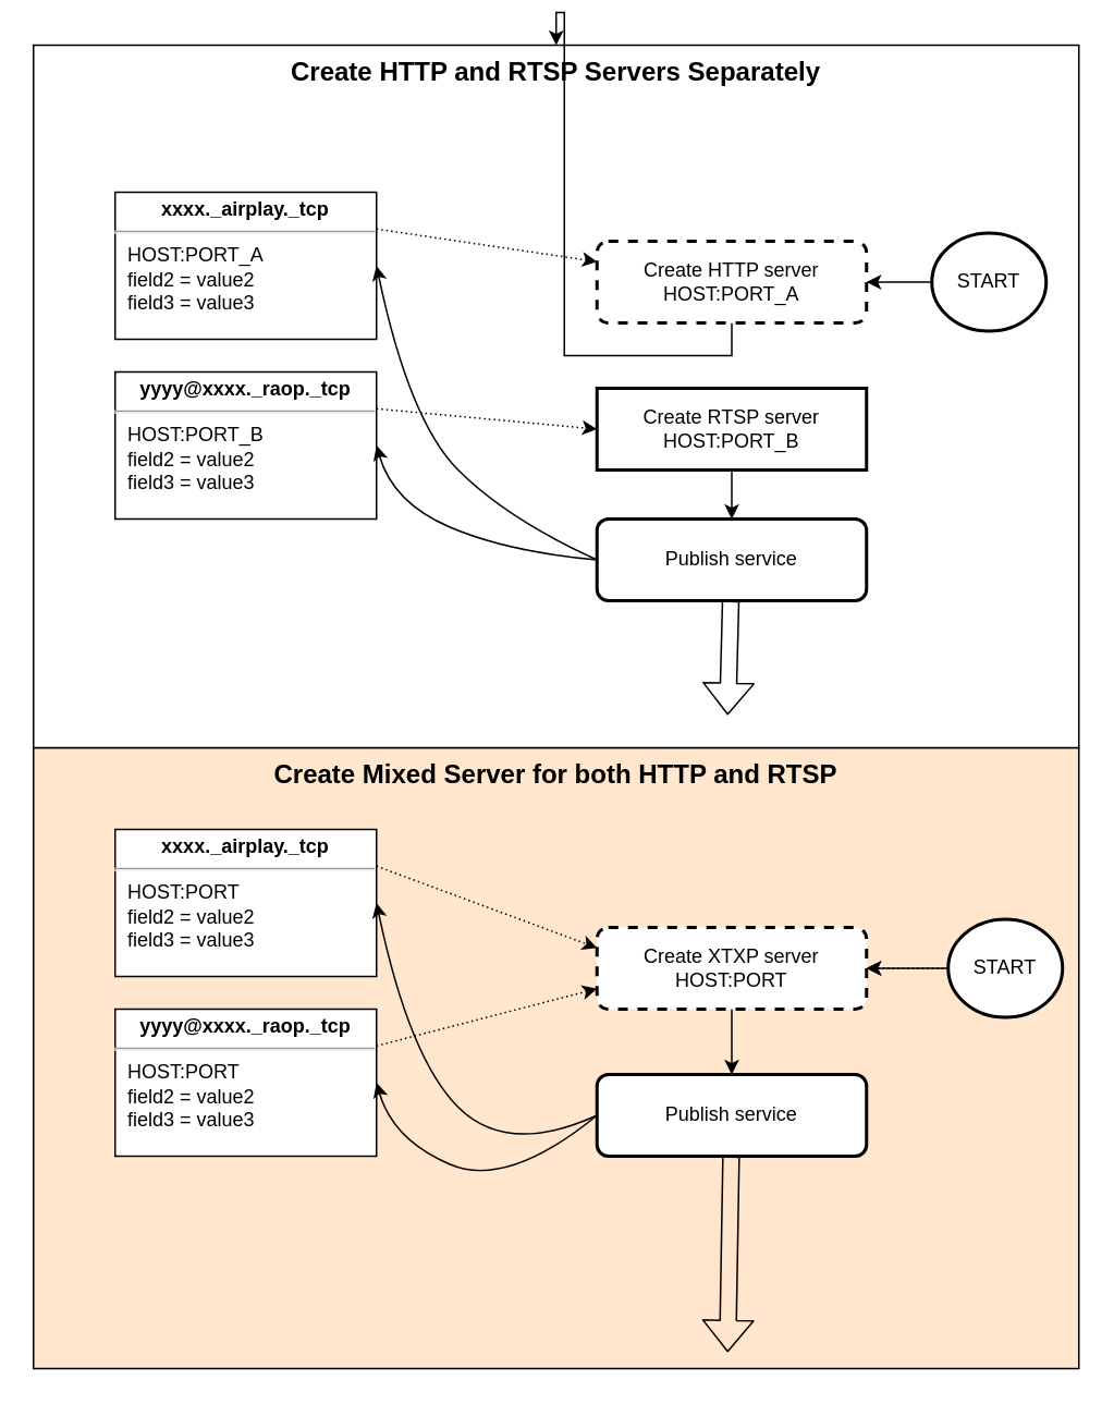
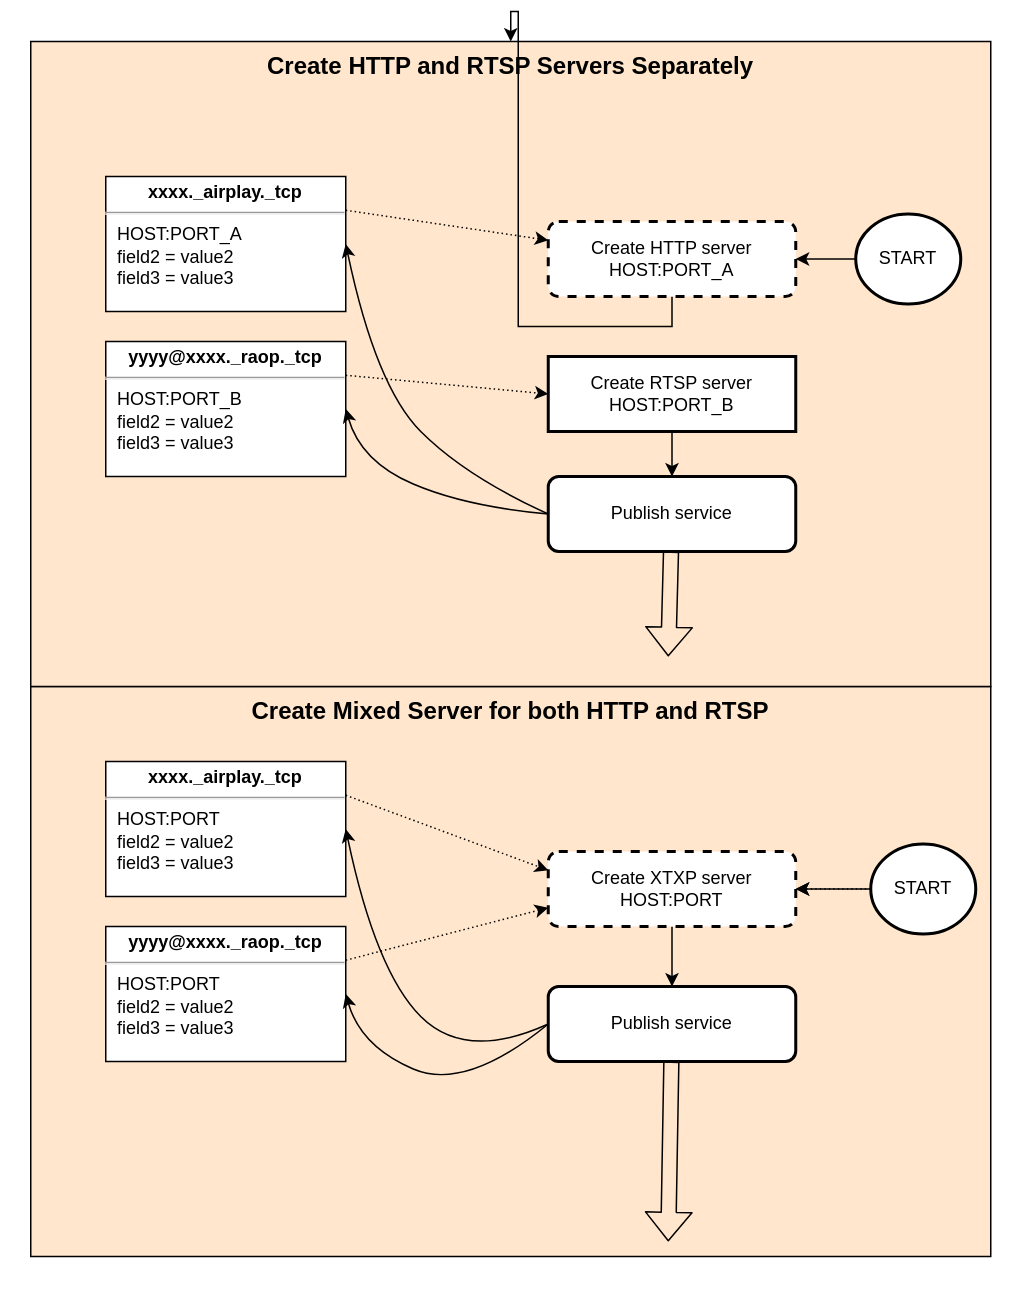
- <mxCell id="3" value="Create HTTP and RTSP Servers Separately" style="rounded=0;whiteSpace=wrap;html=1;verticalAlign=top;fontSize=16;fontStyle=1" vertex="1" parent="1"><mxGeometry x="20" y="20" width="640" height="430" as="geometry" /></mxCell>
+ <mxCell id="3" value="Create HTTP and RTSP Servers Separately" style="rounded=0;whiteSpace=wrap;html=1;verticalAlign=top;fontSize=16;fontStyle=1;fillColor=#ffe6cc;" vertex="1" parent="1"><mxGeometry x="20" y="20" width="640" height="430" as="geometry" /></mxCell>
